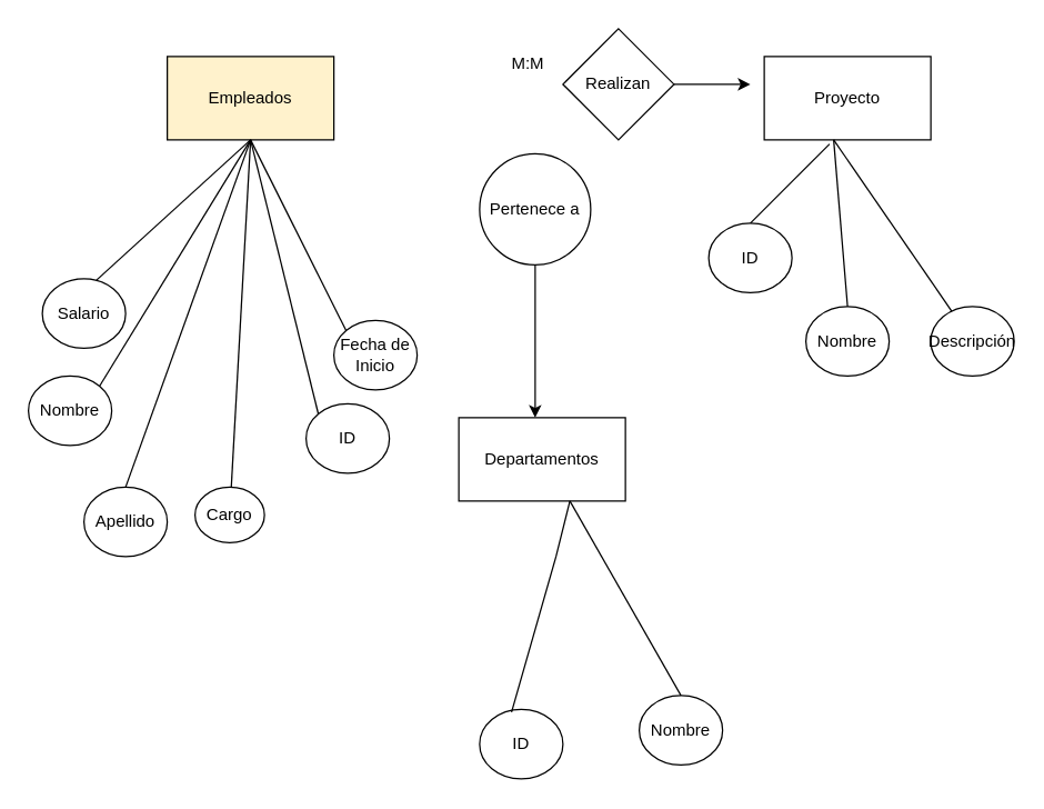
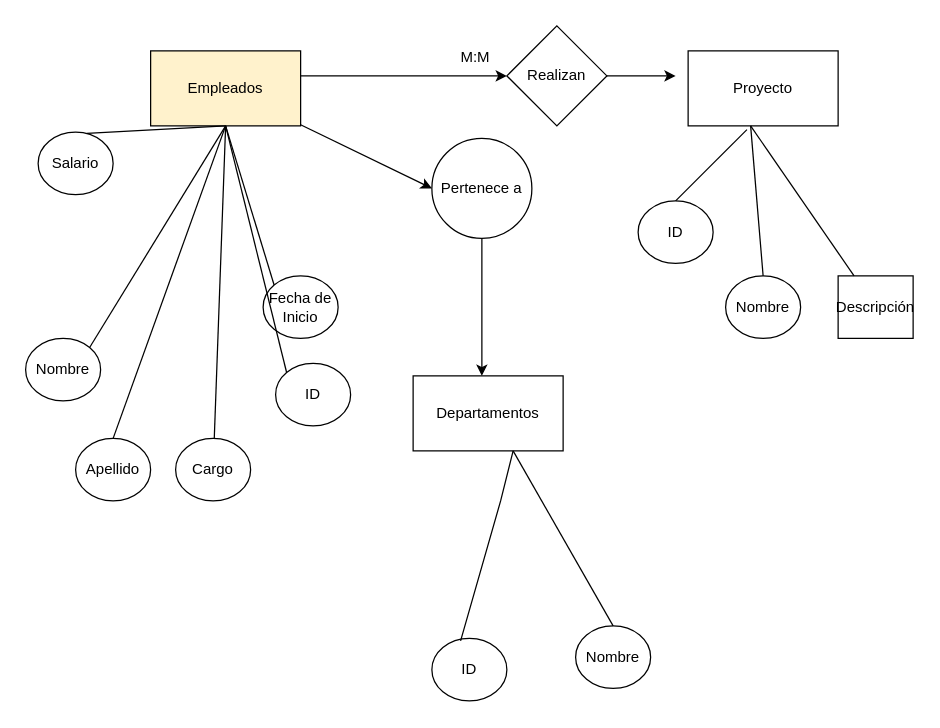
+ <mxCell id="30" value="" style="endArrow=classic;html=1;rounded=0;entryX=0;entryY=0.5;entryDx=0;entryDy=0;exitX=1;exitY=0.333;exitDx=0;exitDy=0;exitPerimeter=0;" edge="1" parent="1" source="2" target="28"><mxGeometry width="50" height="50" relative="1" as="geometry"><mxPoint x="240" y="70" as="sourcePoint" /><mxPoint x="290" y="20" as="targetPoint" /></mxGeometry></mxCell>
+ <mxCell id="32" value="" style="endArrow=classic;html=1;rounded=0;entryX=0;entryY=0.5;entryDx=0;entryDy=0;" edge="1" parent="1" source="2" target="31"><mxGeometry width="50" height="50" relative="1" as="geometry"><mxPoint x="240" y="120" as="sourcePoint" /><mxPoint x="310.711" y="70" as="targetPoint" /></mxGeometry></mxCell>
- <mxCell id="9" value="Salario" style="ellipse;whiteSpace=wrap;html=1;" vertex="1" parent="1"><mxGeometry x="30" y="200" width="60" height="50" as="geometry" /></mxCell>
+ <mxCell id="9" value="Salario" style="ellipse;whiteSpace=wrap;html=1;" vertex="1" parent="1"><mxGeometry x="30" y="105" width="60" height="50" as="geometry" /></mxCell>
- <mxCell id="15" value="Descripción" style="ellipse;whiteSpace=wrap;html=1;" vertex="1" parent="1"><mxGeometry x="670" y="220" width="60" height="50" as="geometry" /></mxCell>
+ <mxCell id="15" value="Descripción" style="whiteSpace=wrap;html=1;rounded=0;" vertex="1" parent="1"><mxGeometry x="670" y="220" width="60" height="50" as="geometry" /></mxCell>
- <mxCell id="10" value="Fecha de Inicio" style="ellipse;whiteSpace=wrap;html=1;" vertex="1" parent="1"><mxGeometry x="240" y="230" width="60" height="50" as="geometry" /></mxCell>
+ <mxCell id="10" value="Fecha de Inicio" style="ellipse;whiteSpace=wrap;html=1;" vertex="1" parent="1"><mxGeometry x="210" y="220" width="60" height="50" as="geometry" /></mxCell>
- <mxCell id="8" value="Cargo" style="ellipse;whiteSpace=wrap;html=1;" vertex="1" parent="1"><mxGeometry x="140" y="350" width="50" height="40" as="geometry" /></mxCell>
+ <mxCell id="8" value="Cargo" style="ellipse;whiteSpace=wrap;html=1;" vertex="1" parent="1"><mxGeometry x="140" y="350" width="60" height="50" as="geometry" /></mxCell>
